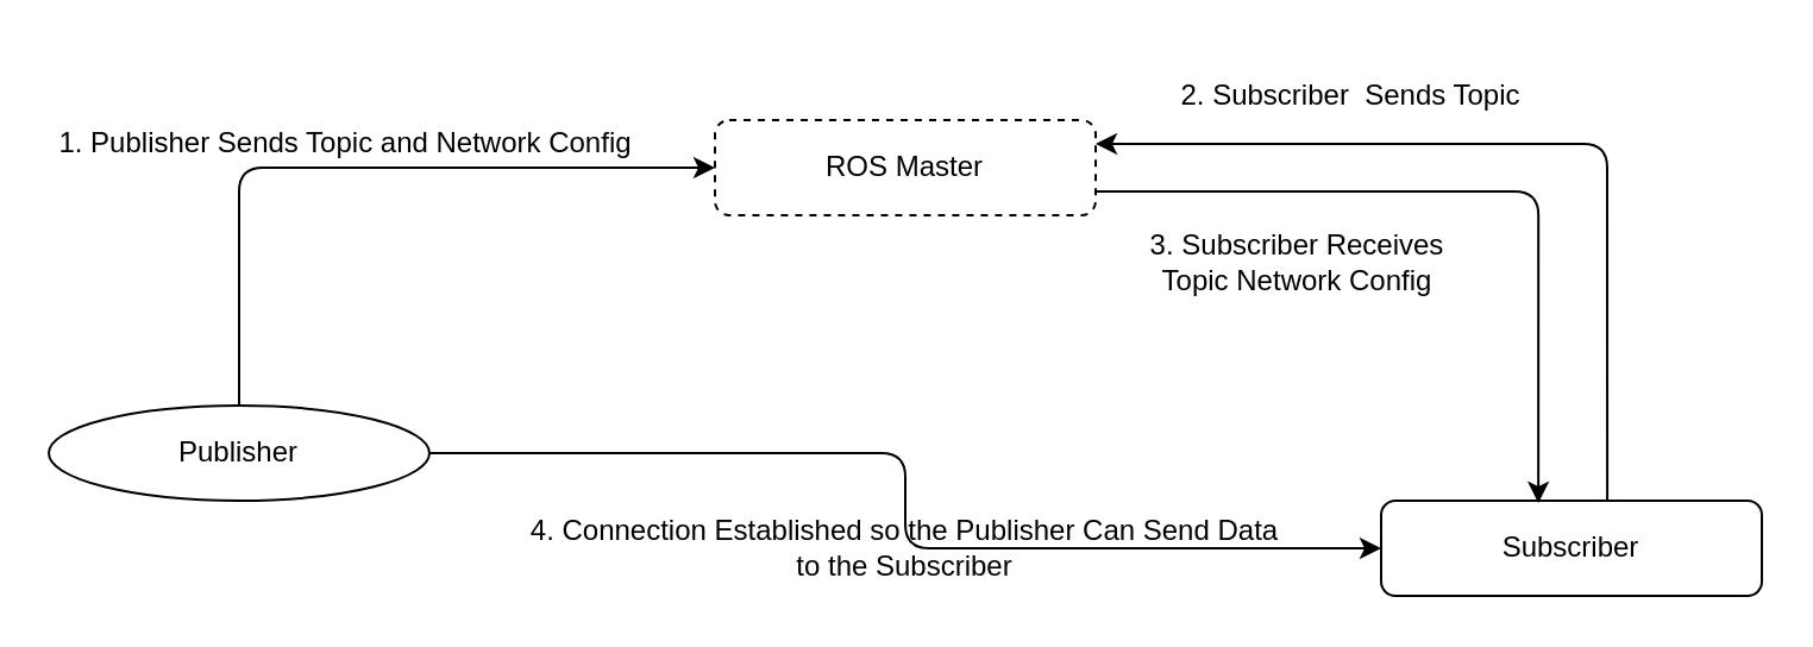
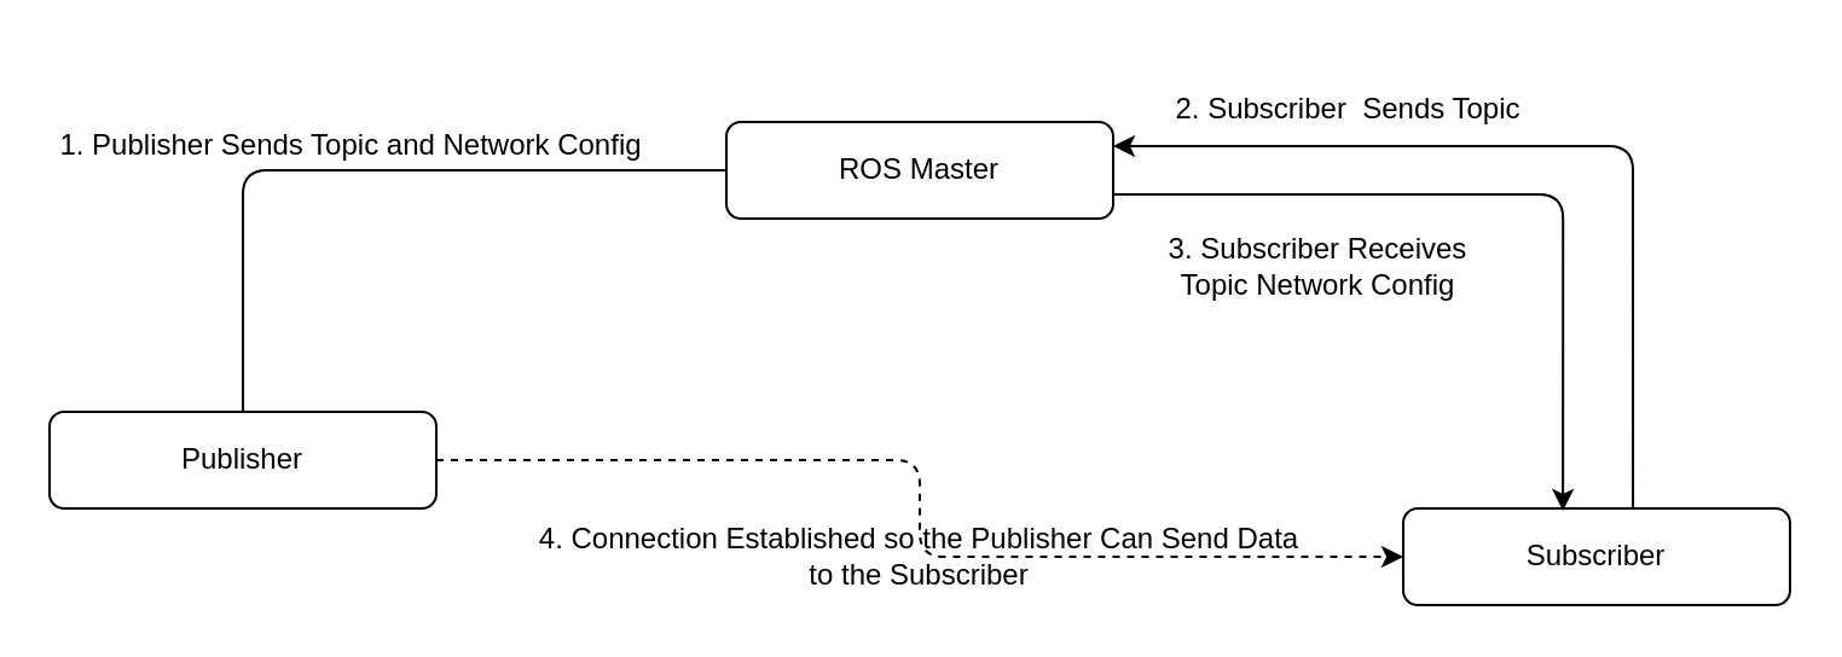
- <mxCell id="10" value="2. Subscriber&amp;nbsp; Sends Topic" style="text;html=1;strokeColor=none;fillColor=none;align=center;verticalAlign=middle;whiteSpace=wrap;rounded=0;" vertex="1" parent="1"><mxGeometry x="485" y="20" width="165" height="40" as="geometry" /></mxCell>
+ <mxCell id="10" value="2. Subscriber&amp;nbsp; Sends Topic" style="text;html=1;strokeColor=none;fillColor=none;align=center;verticalAlign=middle;whiteSpace=wrap;rounded=0;" vertex="1" parent="1"><mxGeometry x="475" y="25" width="165" height="40" as="geometry" /></mxCell>
- <mxCell id="2" style="edgeStyle=orthogonalEdgeStyle;html=1;entryX=0;entryY=0.5;entryDx=0;entryDy=0;exitX=0.5;exitY=0;exitDx=0;exitDy=0;" edge="1" parent="1" source="4" target="8"><mxGeometry relative="1" as="geometry" /></mxCell>
+ <mxCell id="2" style="edgeStyle=orthogonalEdgeStyle;html=1;entryX=0;entryY=0.5;entryDx=0;entryDy=0;exitX=0.5;exitY=0;exitDx=0;exitDy=0;endArrow=none;" edge="1" parent="1" source="4" target="8"><mxGeometry relative="1" as="geometry" /></mxCell>
- <mxCell id="8" value="ROS Master" style="rounded=1;whiteSpace=wrap;html=1;dashed=1;" vertex="1" parent="1"><mxGeometry x="300" y="50" width="160" height="40" as="geometry" /></mxCell>
+ <mxCell id="8" value="ROS Master" style="rounded=1;whiteSpace=wrap;html=1;" vertex="1" parent="1"><mxGeometry x="300" y="50" width="160" height="40" as="geometry" /></mxCell>
- <mxCell id="4" value="Publisher" style="ellipse;whiteSpace=wrap;html=1;" vertex="1" parent="1"><mxGeometry x="20" y="170" width="160" height="40" as="geometry" /></mxCell>
+ <mxCell id="4" value="Publisher" style="rounded=1;whiteSpace=wrap;html=1;" vertex="1" parent="1"><mxGeometry x="20" y="170" width="160" height="40" as="geometry" /></mxCell>
- <mxCell id="3" style="edgeStyle=orthogonalEdgeStyle;html=1;" edge="1" parent="1" source="4" target="6"><mxGeometry relative="1" as="geometry" /></mxCell>
+ <mxCell id="3" style="edgeStyle=orthogonalEdgeStyle;html=1;dashed=1;" edge="1" parent="1" source="4" target="6"><mxGeometry relative="1" as="geometry" /></mxCell>
